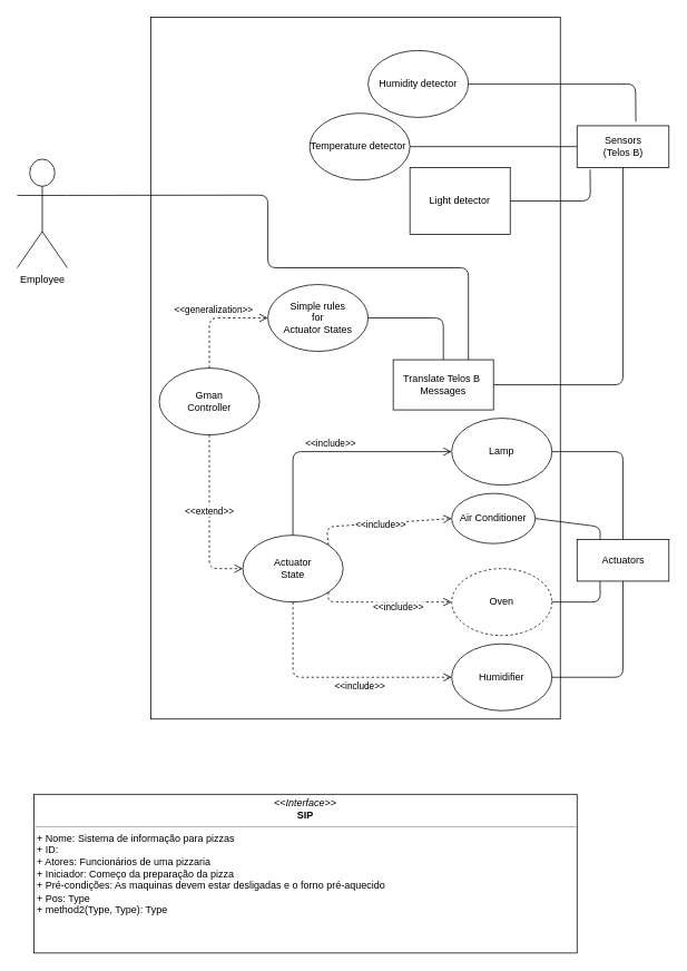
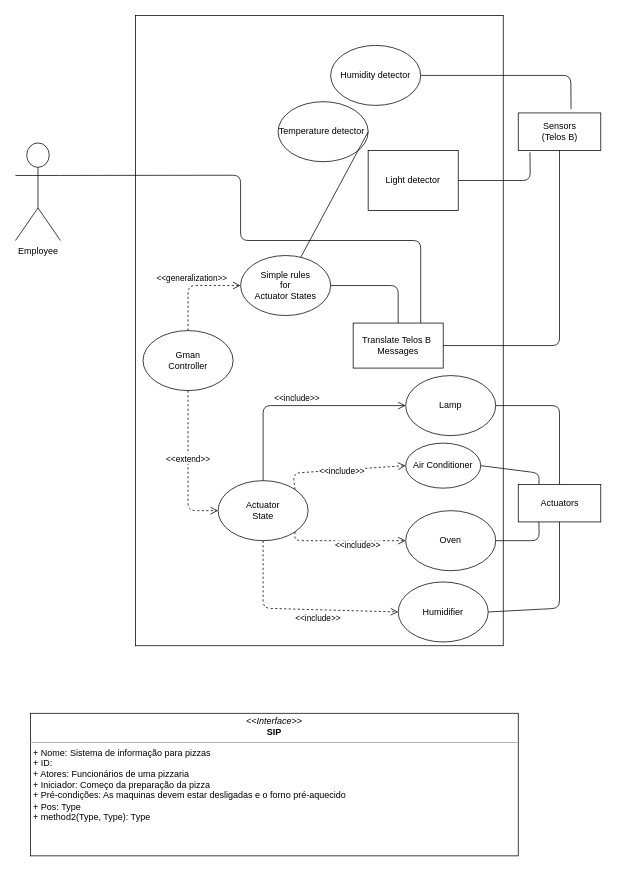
- <mxCell id="13" value="" style="endArrow=none;html=1;entryX=0;entryY=0.5;entryDx=0;entryDy=0;exitX=1;exitY=0.5;exitDx=0;exitDy=0;" parent="1" source="9" target="4" edge="1"><mxGeometry width="50" height="50" relative="1" as="geometry"><mxPoint x="560" y="230" as="sourcePoint" /><mxPoint x="610" y="180" as="targetPoint" /></mxGeometry></mxCell>
+ <mxCell id="13" value="" style="endArrow=none;html=1;exitX=1;exitY=0.5;exitDx=0;exitDy=0;" parent="1" source="9" target="30" edge="1"><mxGeometry width="50" height="50" relative="1" as="geometry"><mxPoint x="560" y="230" as="sourcePoint" /><mxPoint x="610" y="180" as="targetPoint" /></mxGeometry></mxCell>
- <mxCell id="17" value="Oven" style="ellipse;whiteSpace=wrap;html=1;dashed=1;" vertex="1" parent="1"><mxGeometry x="540" y="680" width="120" height="80" as="geometry" /></mxCell>
+ <mxCell id="17" value="Oven" style="ellipse;whiteSpace=wrap;html=1;" vertex="1" parent="1"><mxGeometry x="540" y="680" width="120" height="80" as="geometry" /></mxCell>
- <mxCell id="18" value="Humidifier" style="ellipse;whiteSpace=wrap;html=1;" vertex="1" parent="1"><mxGeometry x="540" y="770" width="120" height="80" as="geometry" /></mxCell>
+ <mxCell id="18" value="Humidifier" style="ellipse;whiteSpace=wrap;html=1;" vertex="1" parent="1"><mxGeometry x="530" y="775" width="120" height="80" as="geometry" /></mxCell>
